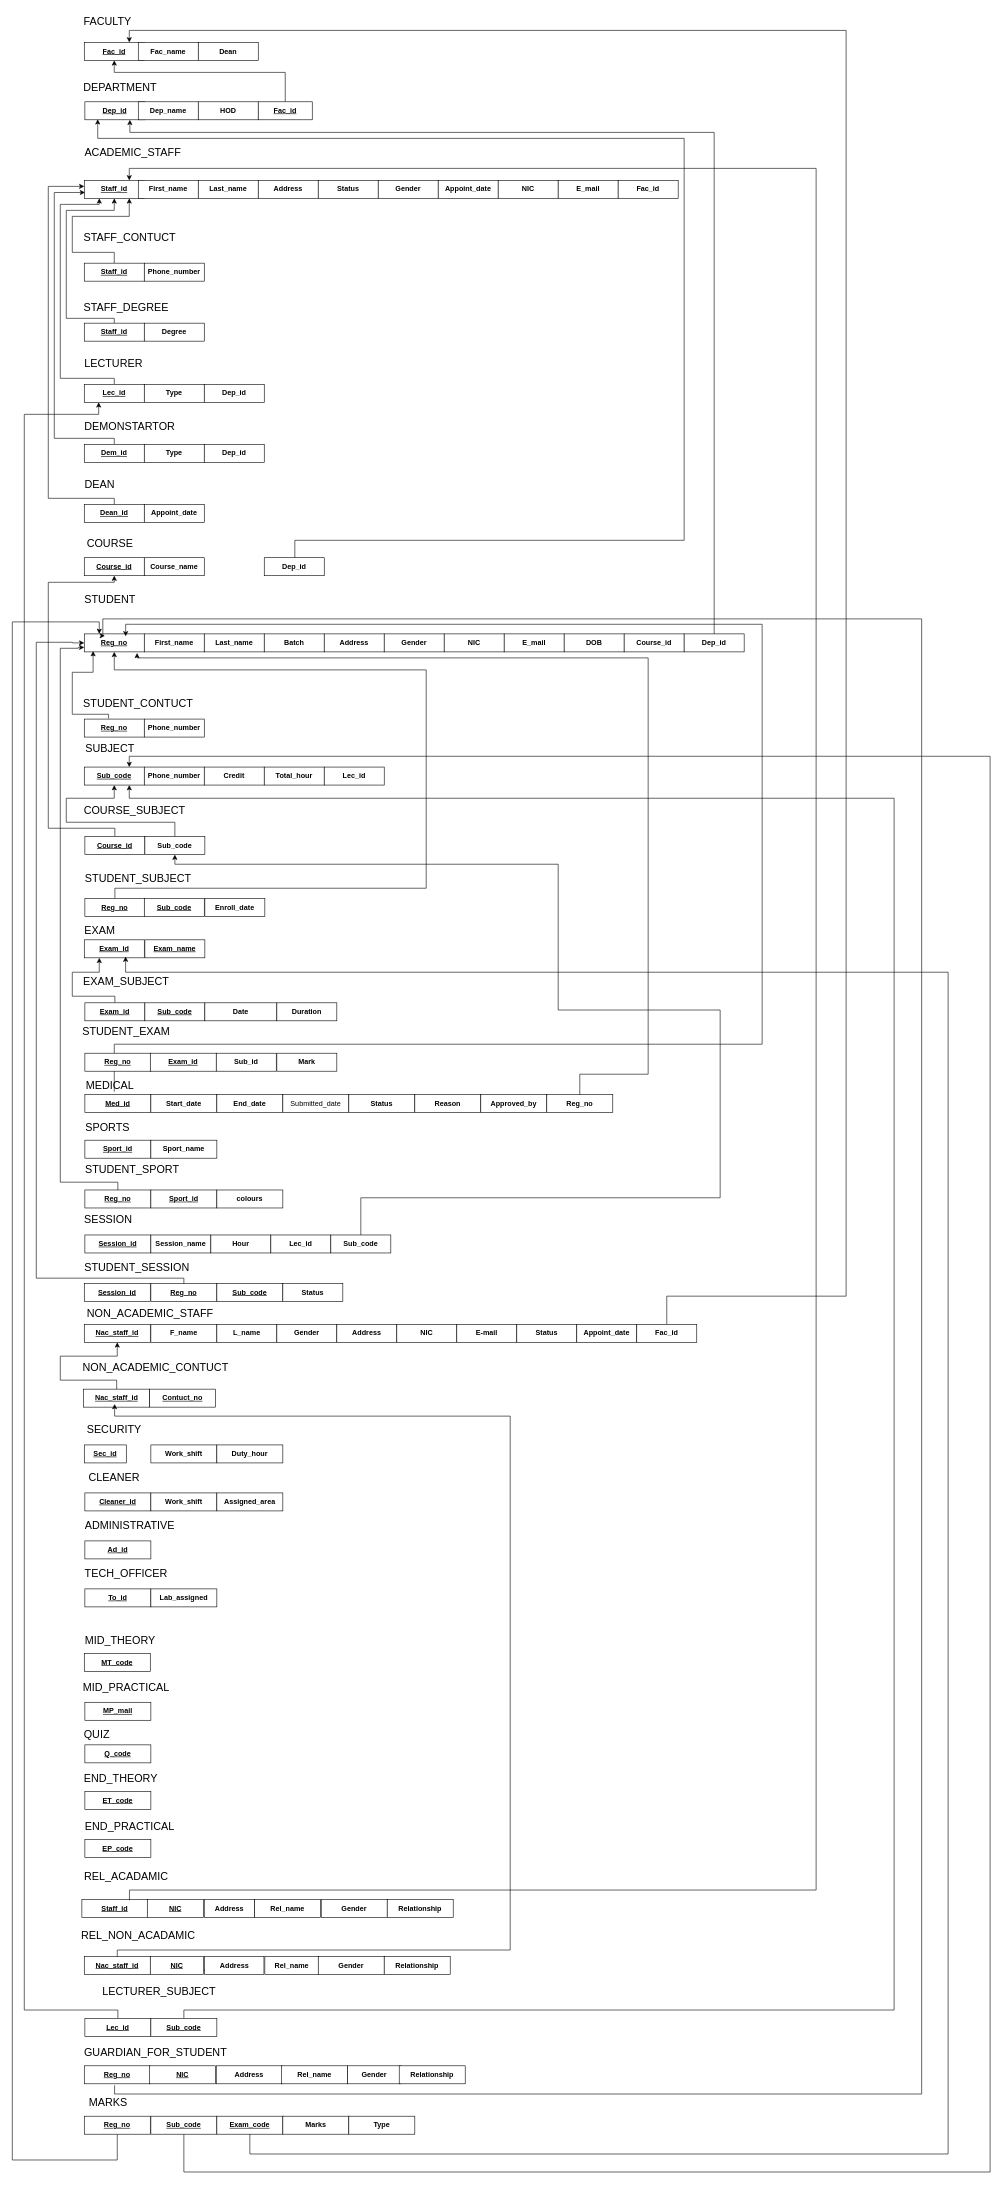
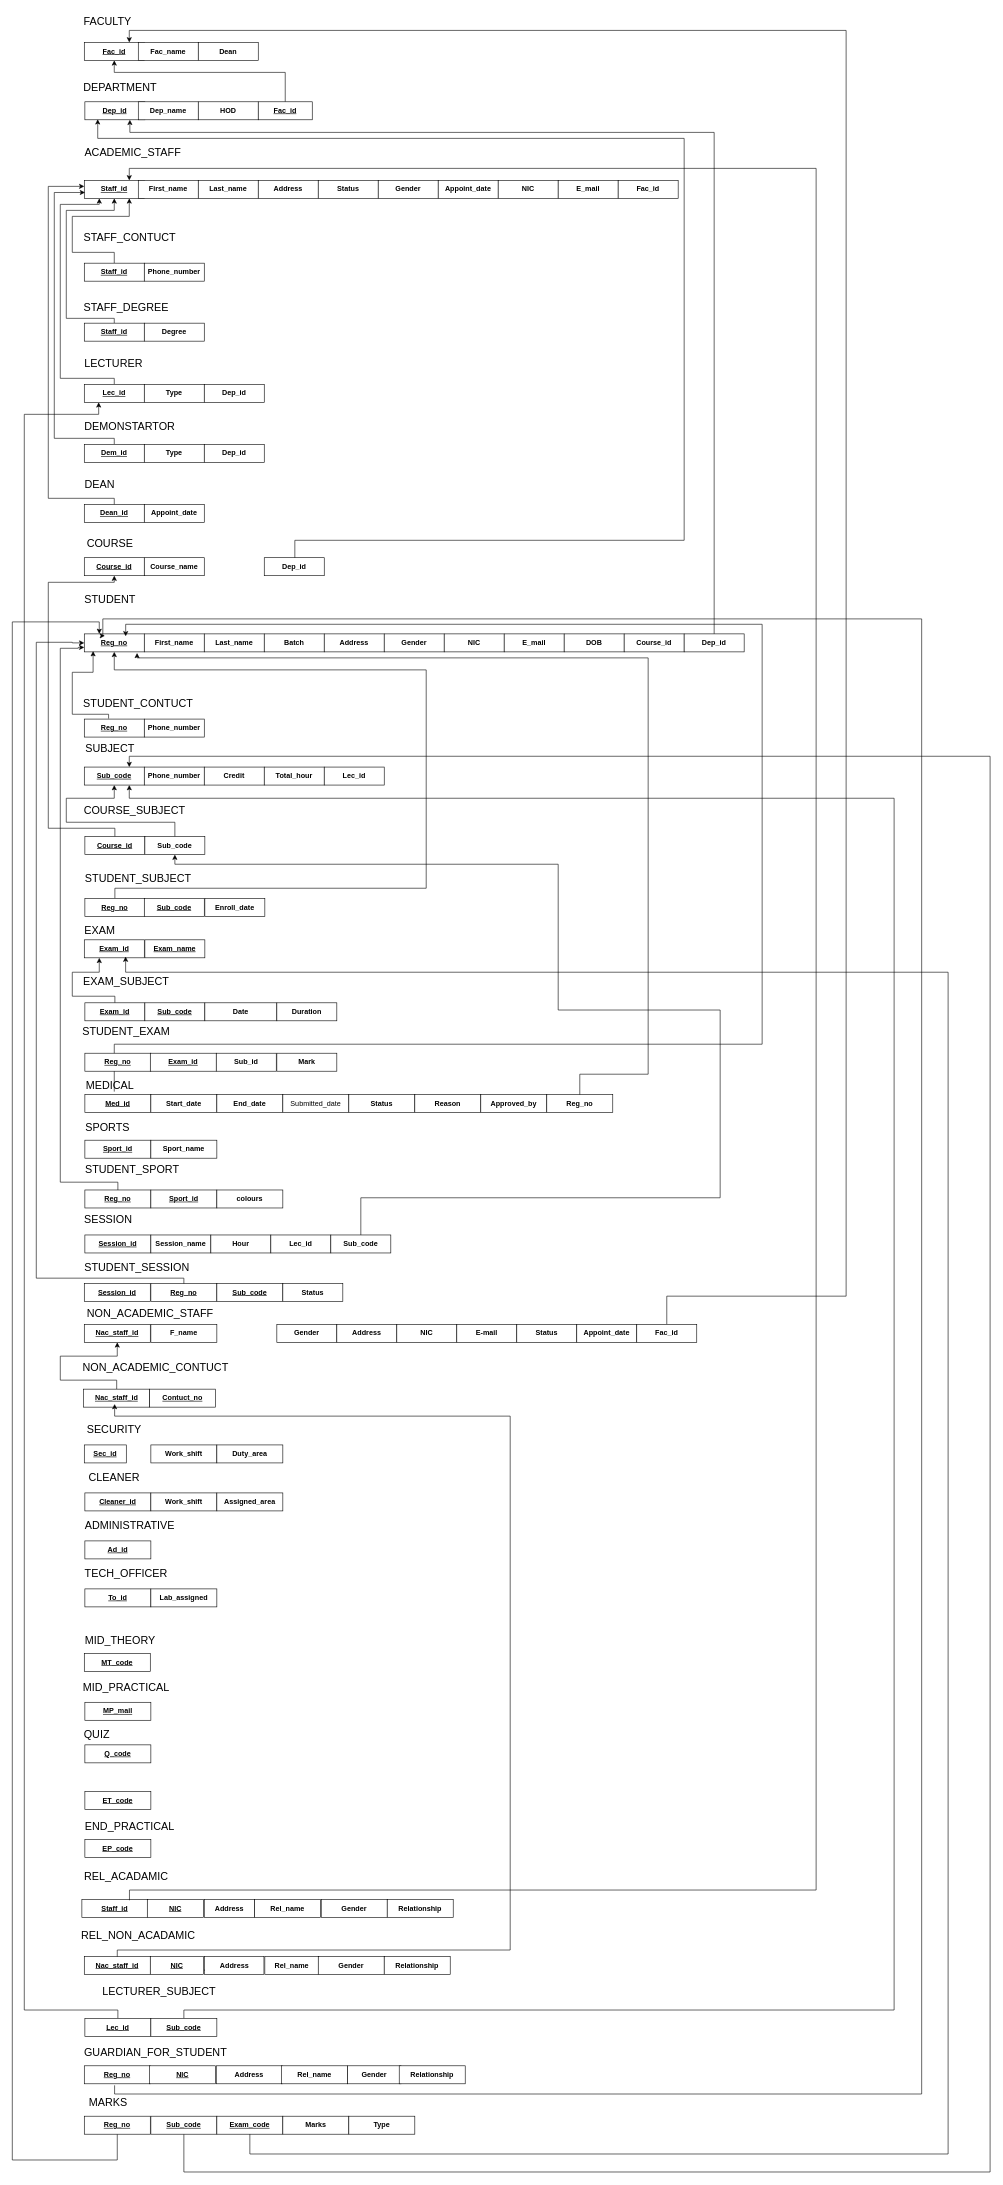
- <mxCell id="128" value="&lt;b&gt;L_name&lt;/b&gt;" style="whiteSpace=wrap;html=1;align=center;" parent="1" vertex="1"><mxGeometry x="361" y="2207" width="100" height="30" as="geometry" /></mxCell>
- <mxCell id="144" value="&lt;b&gt;Duty_hour&lt;/b&gt;" style="whiteSpace=wrap;html=1;align=center;" parent="1" vertex="1"><mxGeometry x="361" y="2408" width="110" height="30" as="geometry" /></mxCell>
+ <mxCell id="144" value="&lt;b&gt;Duty_area&lt;/b&gt;" style="whiteSpace=wrap;html=1;align=center;" parent="1" vertex="1"><mxGeometry x="361" y="2408" width="110" height="30" as="geometry" /></mxCell>
- <mxCell id="160" value="&lt;span style=&quot;font-size: 18px;&quot;&gt;END_THEORY&lt;/span&gt;" style="text;html=1;whiteSpace=wrap;strokeColor=none;fillColor=none;align=center;verticalAlign=middle;rounded=0;" parent="1" vertex="1"><mxGeometry x="151" y="2949" width="100" height="30" as="geometry" /></mxCell>
